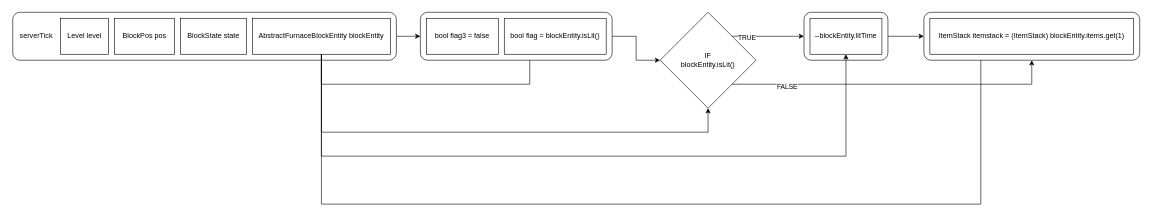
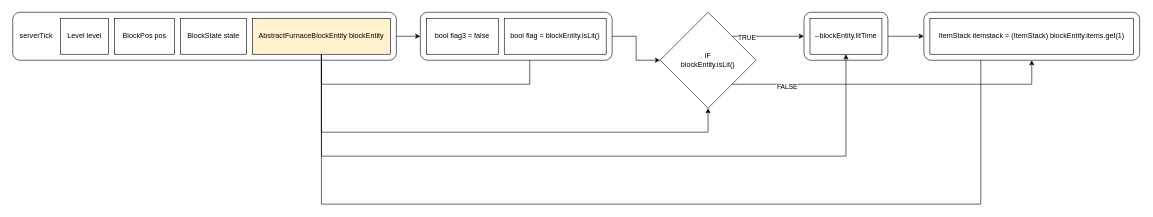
- <mxCell id="11" value="AbstractFurnaceBlockEntity blockEntity" style="rounded=0;whiteSpace=wrap;html=1;" parent="1" vertex="1"><mxGeometry x="420" y="30" width="230" height="60" as="geometry" /></mxCell>
+ <mxCell id="11" value="AbstractFurnaceBlockEntity blockEntity" style="rounded=0;whiteSpace=wrap;html=1;fillColor=#fff2cc;" parent="1" vertex="1"><mxGeometry x="420" y="30" width="230" height="60" as="geometry" /></mxCell>
